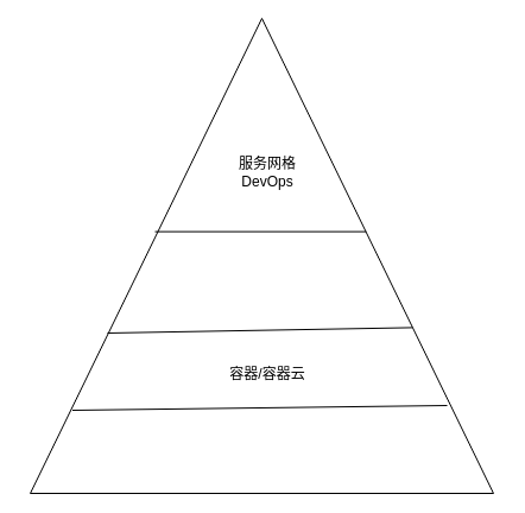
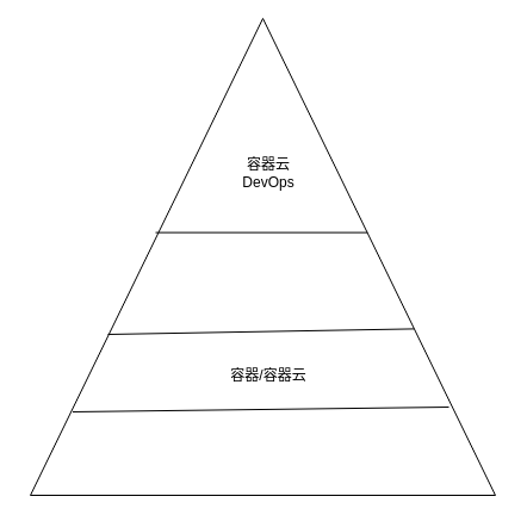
- <mxCell id="7" value="服务网格&lt;br&gt;DevOps" style="text;html=1;strokeColor=none;fillColor=none;align=center;verticalAlign=middle;whiteSpace=wrap;rounded=0;" vertex="1" parent="1"><mxGeometry x="195" y="130" width="60" height="30" as="geometry" /></mxCell>
+ <mxCell id="7" value="容器云&lt;br&gt;DevOps" style="text;html=1;strokeColor=none;fillColor=none;align=center;verticalAlign=middle;whiteSpace=wrap;rounded=0;" vertex="1" parent="1"><mxGeometry x="195" y="130" width="60" height="30" as="geometry" /></mxCell>
